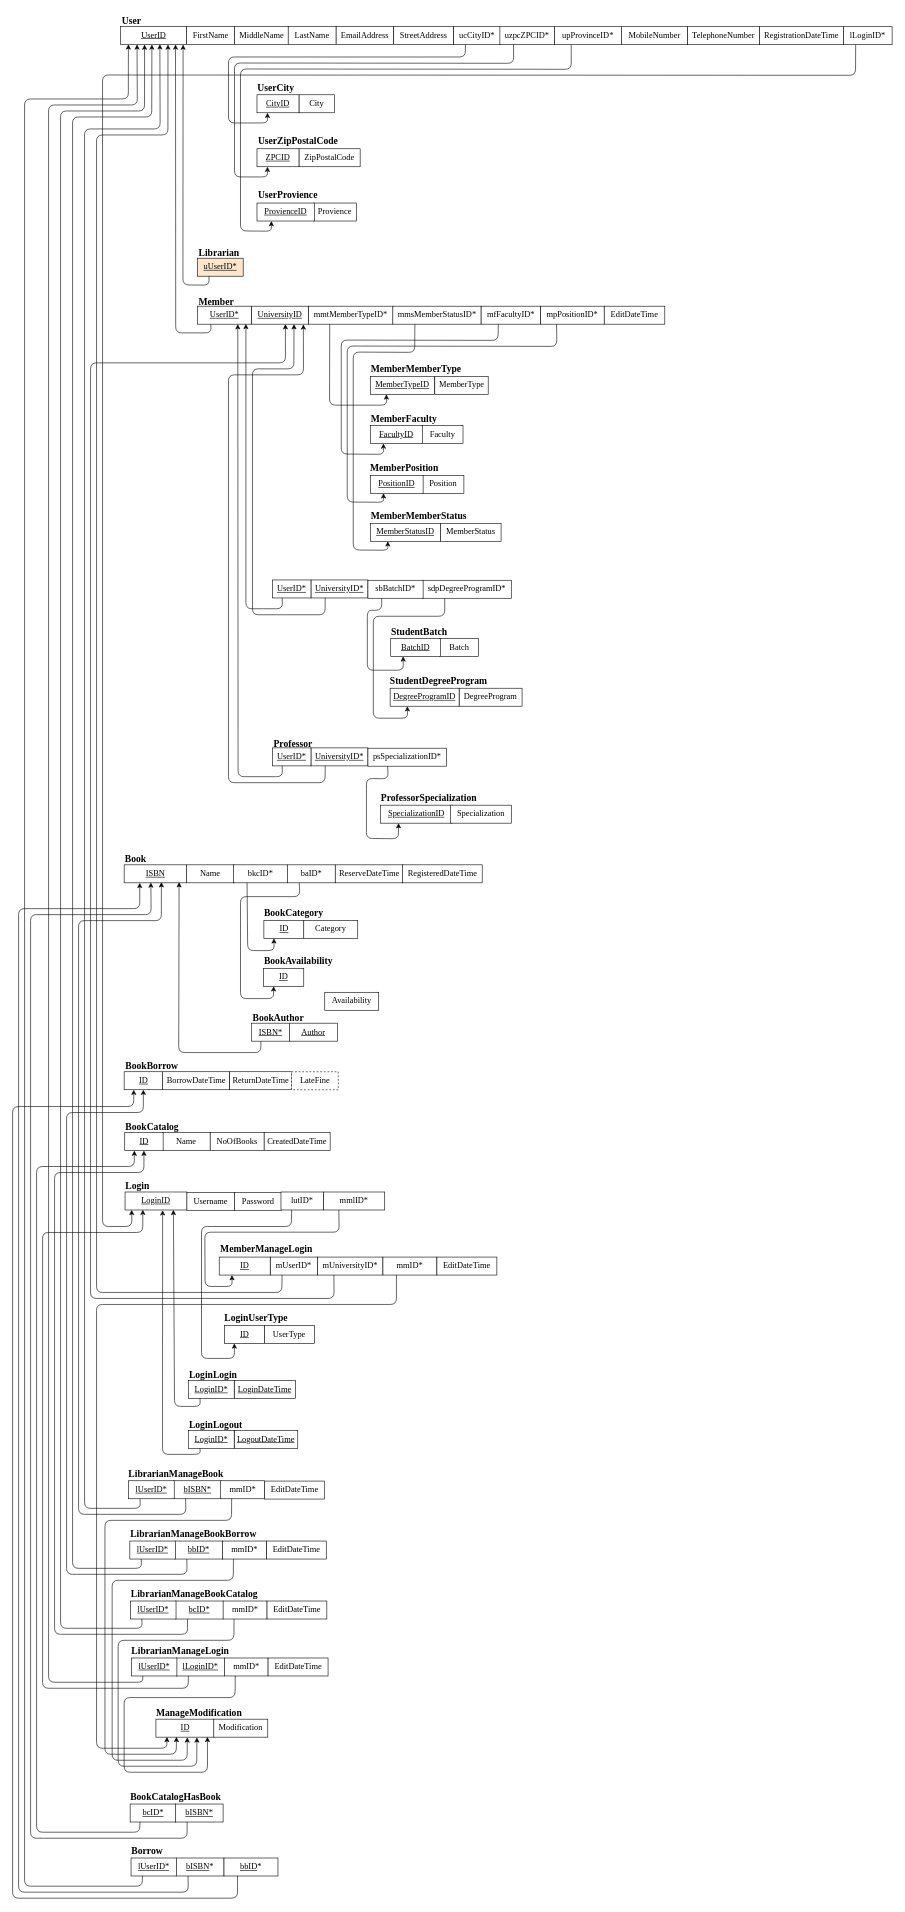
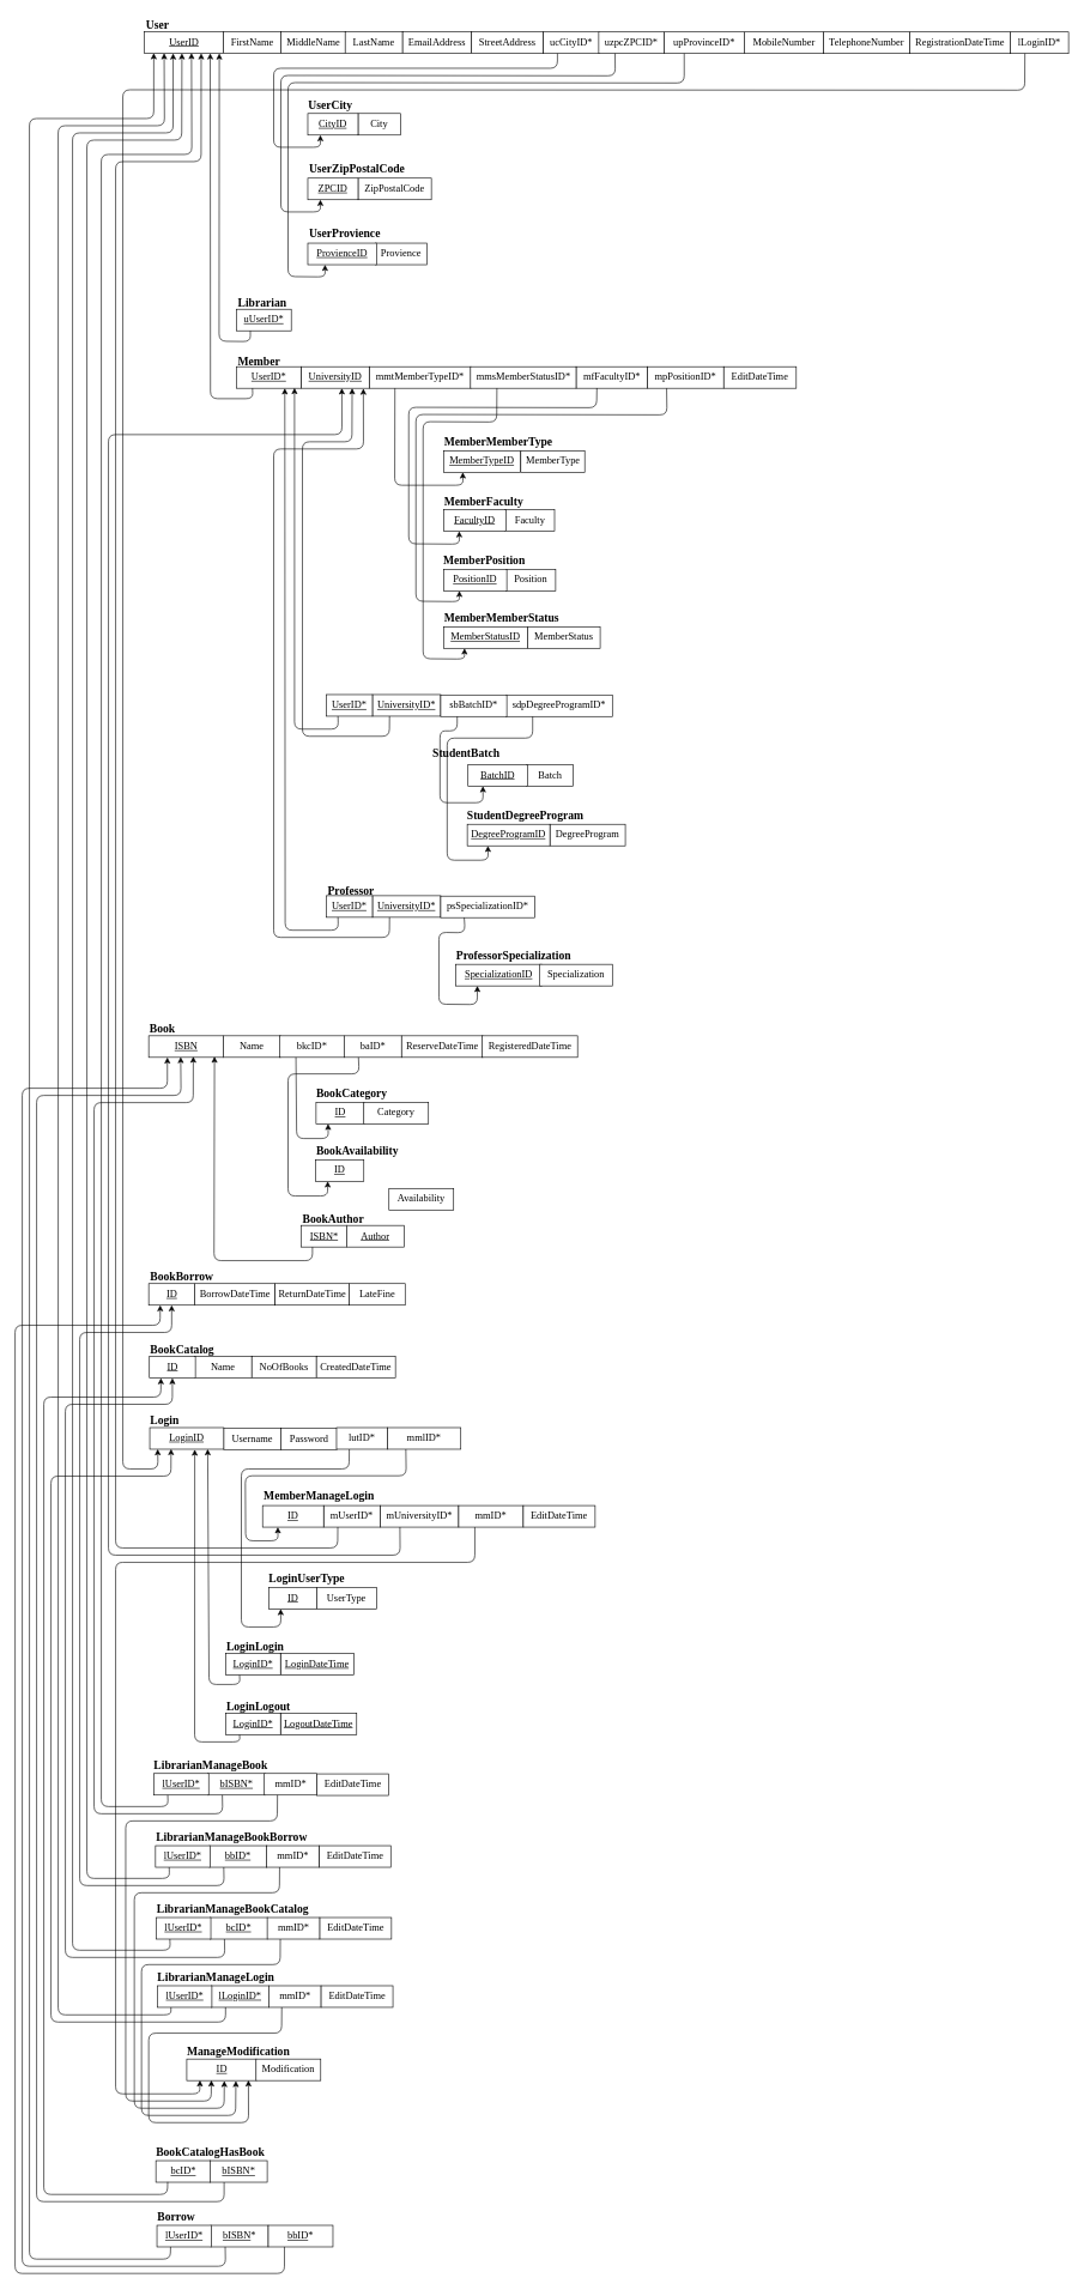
- <mxCell id="133" value="uUserID*" style="rounded=0;whiteSpace=wrap;html=1;fontSize=14;fontFamily=Times New Roman;fontStyle=4;fillColor=#ffe6cc;" parent="1" vertex="1"><mxGeometry x="329" y="429" width="76" height="30" as="geometry" /></mxCell>
+ <mxCell id="133" value="uUserID*" style="rounded=0;whiteSpace=wrap;html=1;fontSize=14;fontFamily=Times New Roman;fontStyle=4" parent="1" vertex="1"><mxGeometry x="329" y="429" width="76" height="30" as="geometry" /></mxCell>
- <mxCell id="61" value="&lt;font face=&quot;Times New Roman&quot;&gt;StudentBatch&lt;/font&gt;" style="text;html=1;resizable=0;points=[];autosize=1;align=left;verticalAlign=top;spacingTop=-4;fontSize=16;fontStyle=1" parent="1" vertex="1"><mxGeometry x="649.5" y="1038.5" width="100" height="20" as="geometry" /></mxCell>
+ <mxCell id="61" value="&lt;font face=&quot;Times New Roman&quot;&gt;StudentBatch&lt;/font&gt;" style="text;html=1;resizable=0;points=[];autosize=1;align=left;verticalAlign=top;spacingTop=-4;fontSize=16;fontStyle=1" parent="1" vertex="1"><mxGeometry x="599.5" y="1033.5" width="100" height="20" as="geometry" /></mxCell>
- <mxCell id="162" value="LateFine" style="rounded=0;whiteSpace=wrap;html=1;fontSize=14;fontFamily=Times New Roman;dashed=1;" parent="1" vertex="1"><mxGeometry x="485.5" y="1785.5" width="78" height="30" as="geometry" /></mxCell>
+ <mxCell id="162" value="LateFine" style="rounded=0;whiteSpace=wrap;html=1;fontSize=14;fontFamily=Times New Roman;" parent="1" vertex="1"><mxGeometry x="485.5" y="1785.5" width="78" height="30" as="geometry" /></mxCell>
